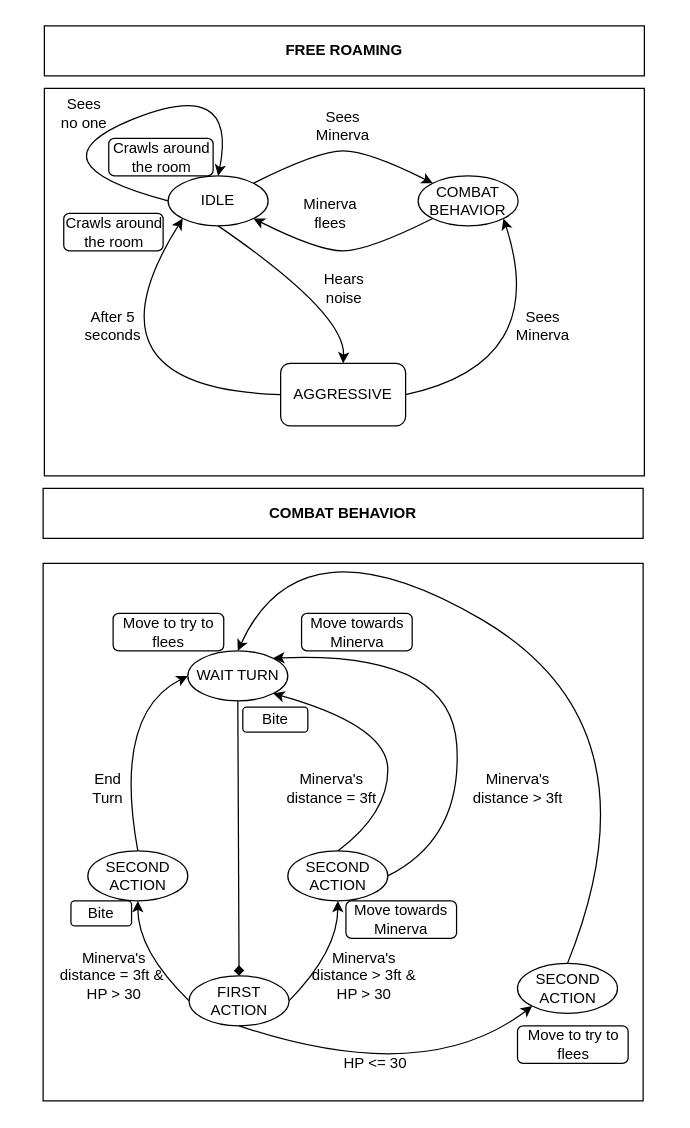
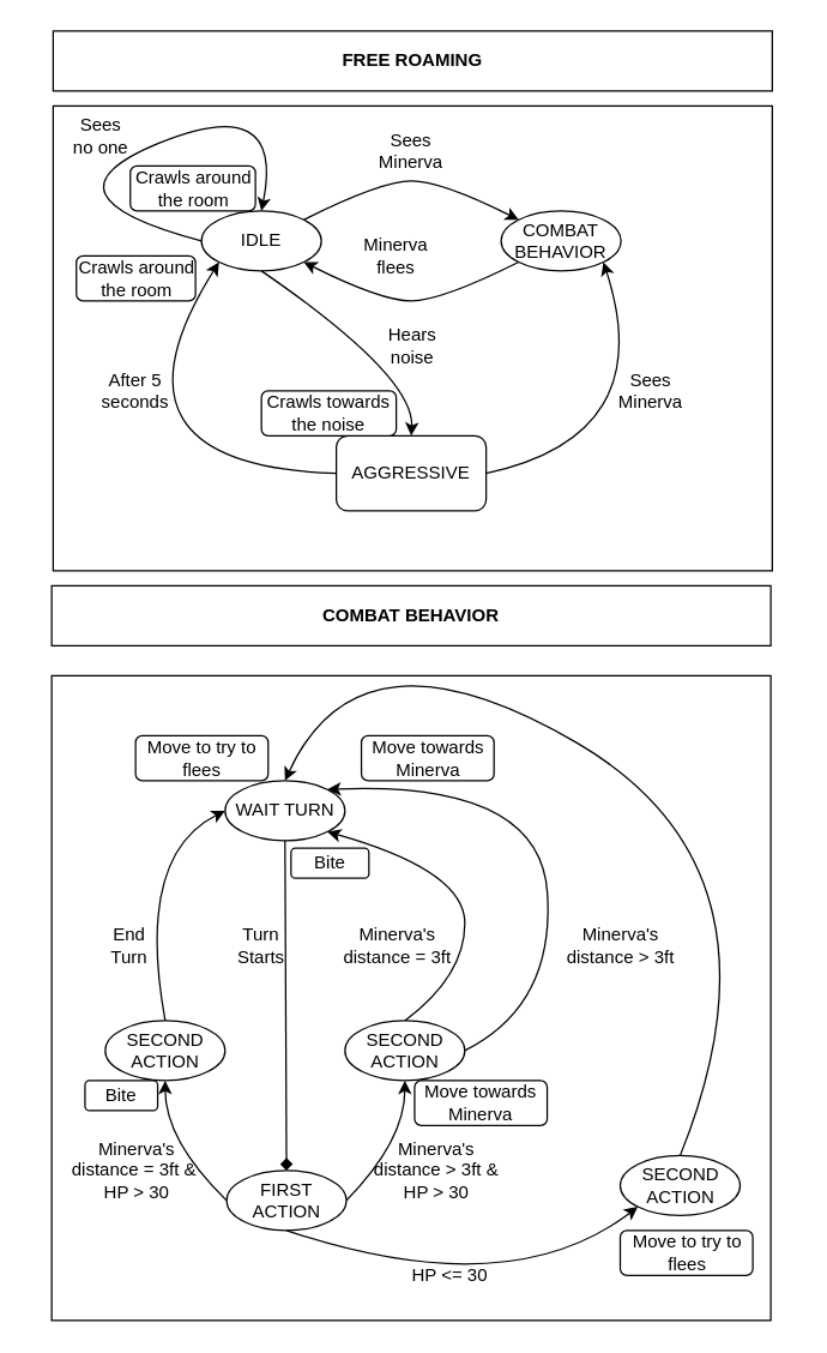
+ <mxCell id="17" value="Crawls towards the noise" style="rounded=1;whiteSpace=wrap;html=1;" vertex="1" parent="1"><mxGeometry x="174" y="260" width="90" height="30" as="geometry" /></mxCell>
+ <mxCell id="26" value="Turn Starts" style="text;html=1;strokeColor=none;fillColor=none;align=center;verticalAlign=middle;whiteSpace=wrap;rounded=0;" vertex="1" parent="1"><mxGeometry x="153.75" y="620" width="40" height="20" as="geometry" /></mxCell>
